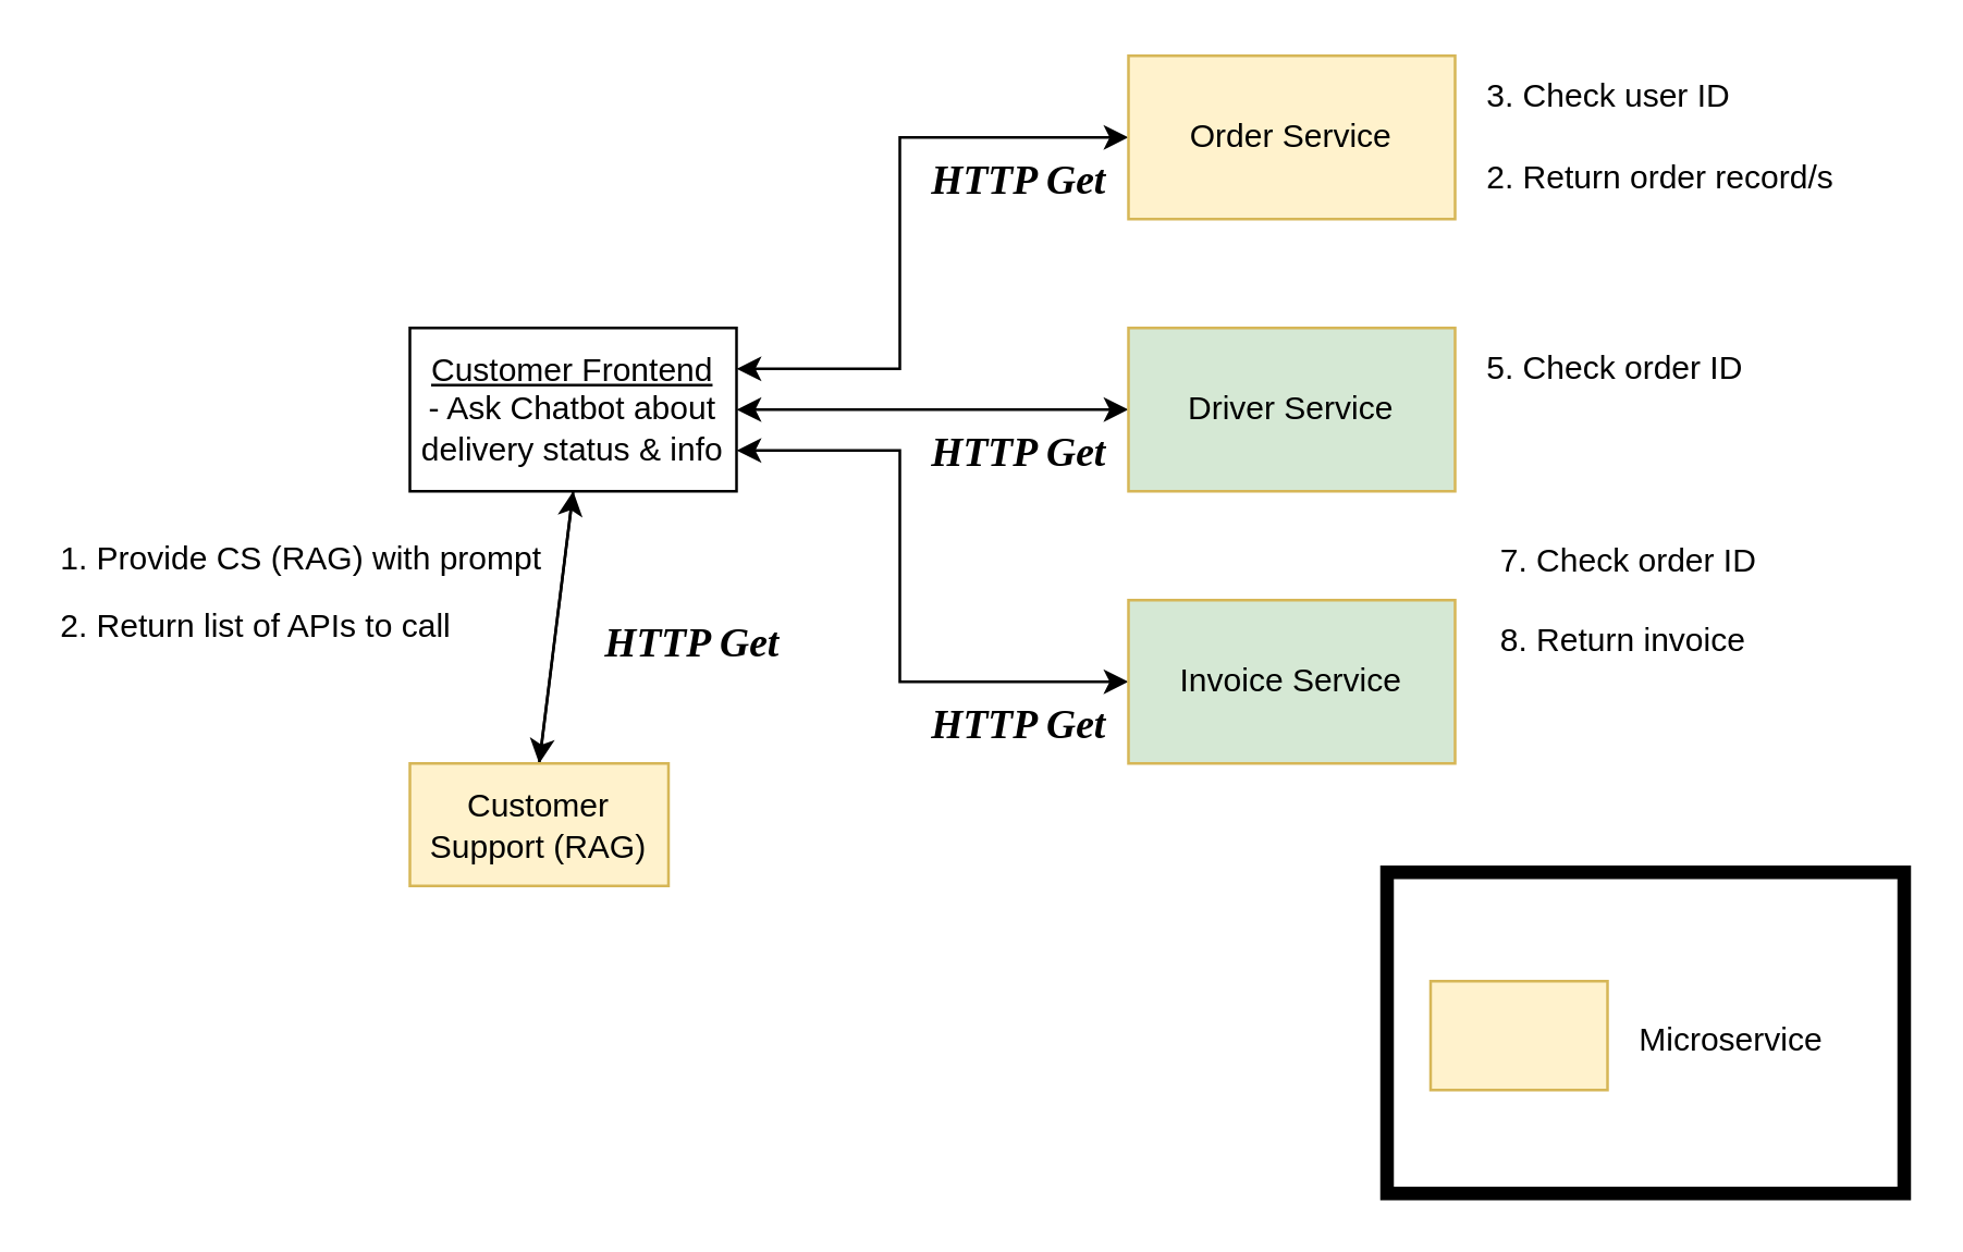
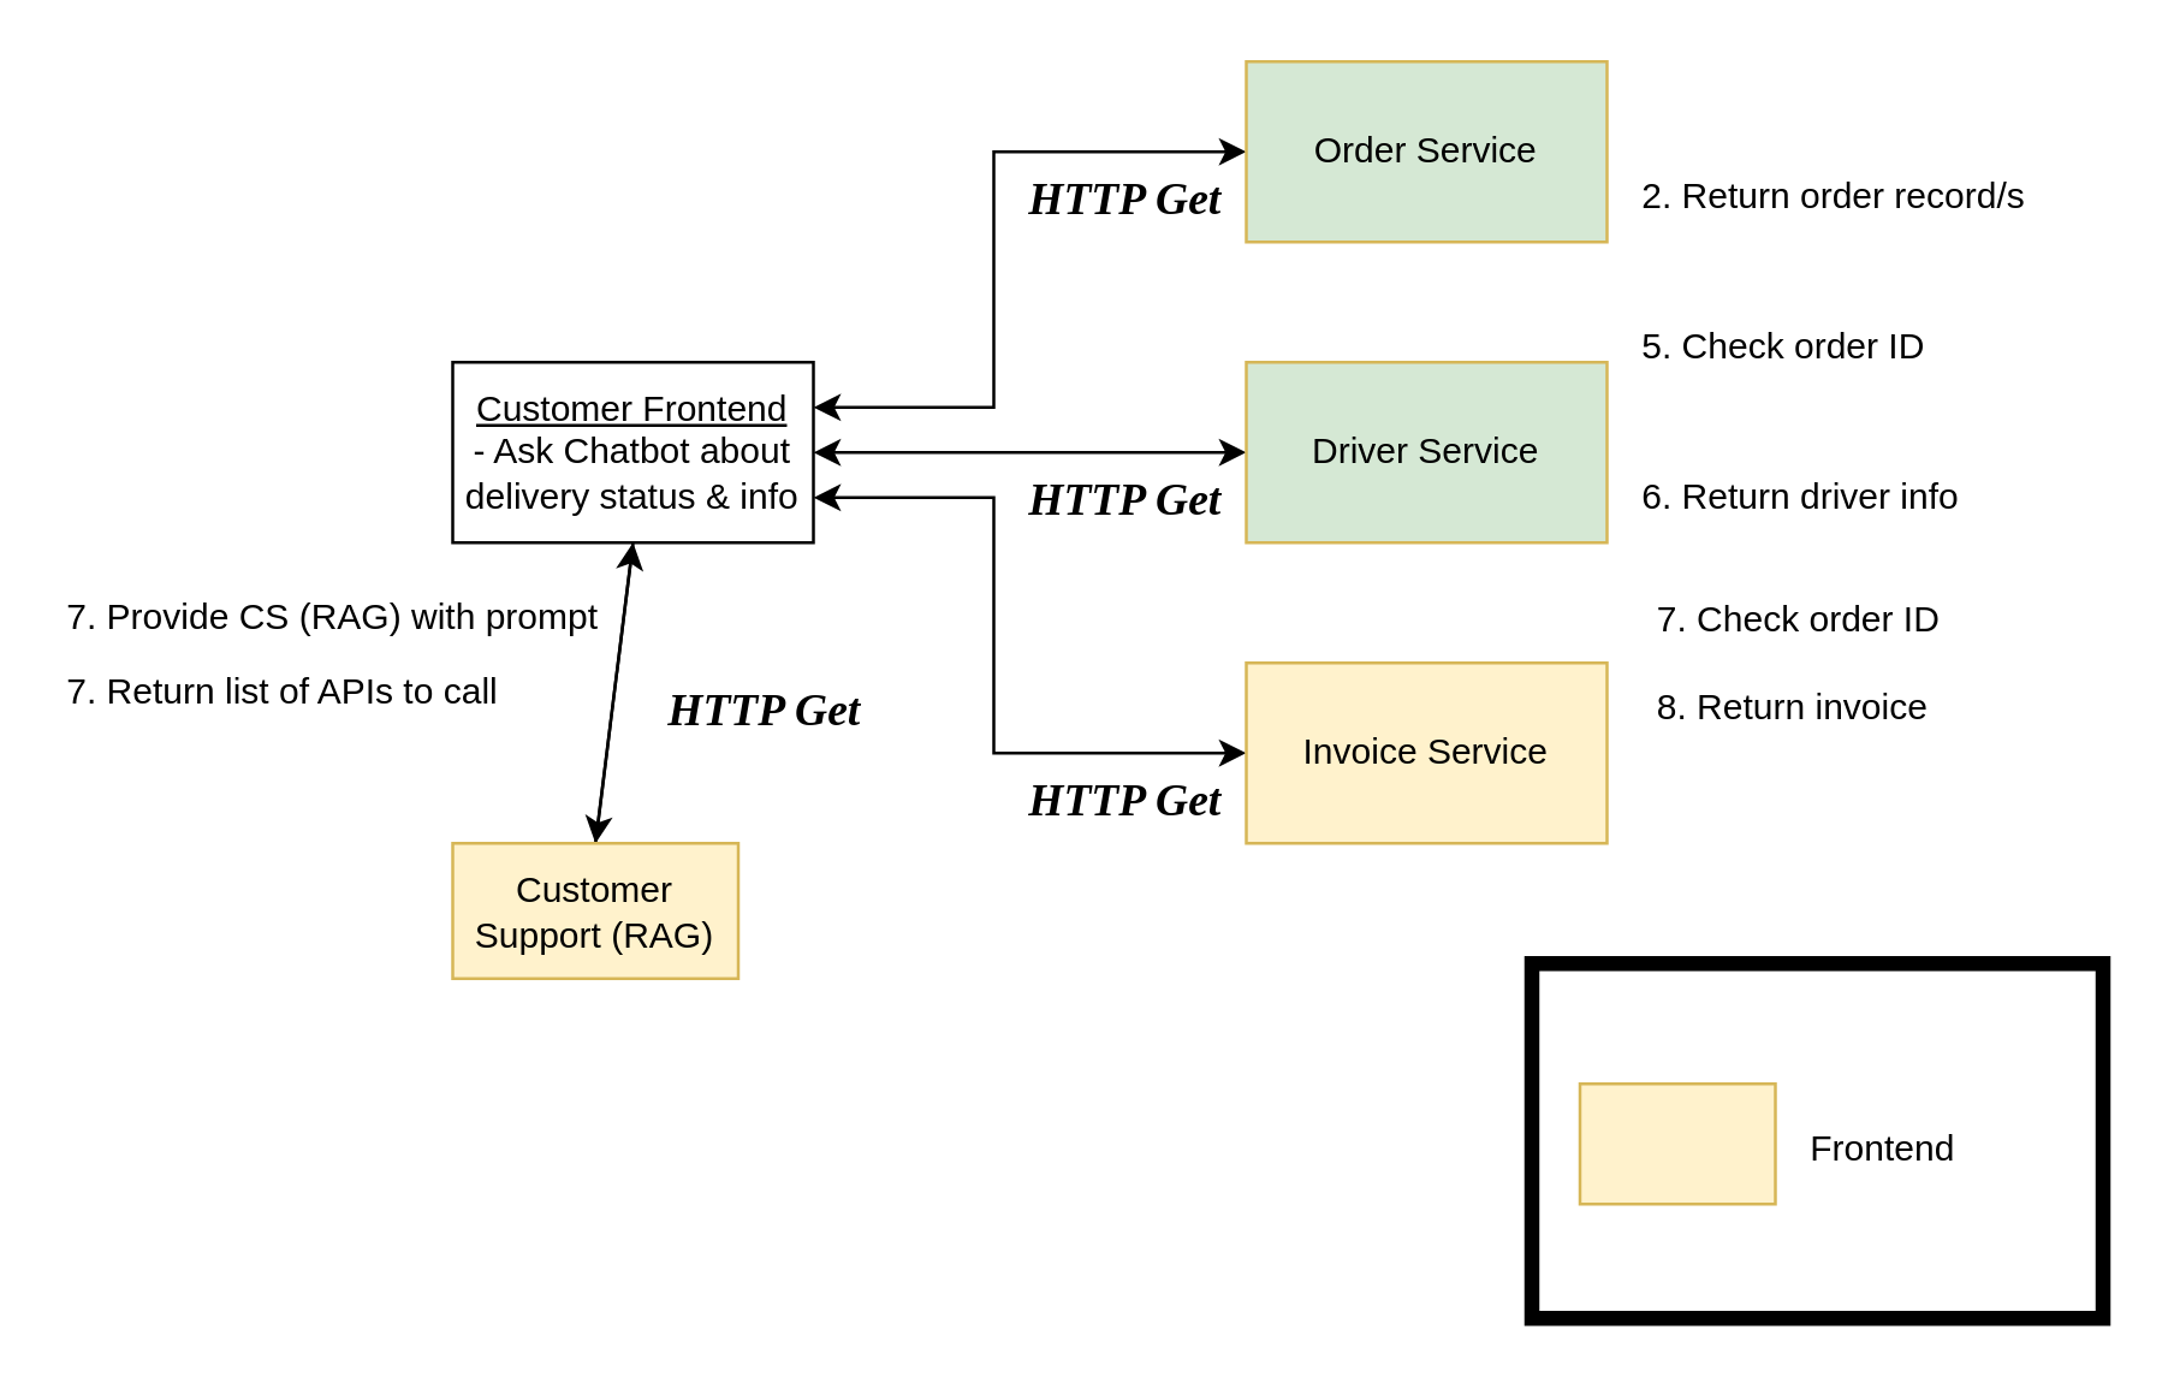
- <mxCell id="13" value="3. Check user ID" style="text;html=1;align=left;verticalAlign=middle;resizable=0;points=[];autosize=1;strokeColor=none;fillColor=none;" parent="1" vertex="1"><mxGeometry x="544" y="20" width="110" height="30" as="geometry" /></mxCell>
- <mxCell id="10" value="Order Service" style="rounded=0;whiteSpace=wrap;html=1;fillColor=#fff2cc;strokeColor=#d6b656;" parent="1" vertex="1"><mxGeometry x="414" y="20" width="120" height="60" as="geometry" /></mxCell>
+ <mxCell id="10" value="Order Service" style="rounded=0;whiteSpace=wrap;html=1;fillColor=#d5e8d4;strokeColor=#d6b656;" parent="1" vertex="1"><mxGeometry x="414" y="20" width="120" height="60" as="geometry" /></mxCell>
- <mxCell id="15" value="5. Check order ID" style="text;html=1;align=left;verticalAlign=middle;resizable=0;points=[];autosize=1;strokeColor=none;fillColor=none;" parent="1" vertex="1"><mxGeometry x="544" y="120" width="120" height="30" as="geometry" /></mxCell>
+ <mxCell id="15" value="5. Check order ID" style="text;html=1;align=left;verticalAlign=middle;resizable=0;points=[];autosize=1;strokeColor=none;fillColor=none;" parent="1" vertex="1"><mxGeometry x="544" y="100" width="120" height="30" as="geometry" /></mxCell>
+ <mxCell id="16" value="6. Return driver info" style="text;html=1;align=left;verticalAlign=middle;resizable=0;points=[];autosize=1;strokeColor=none;fillColor=none;" parent="1" vertex="1"><mxGeometry x="544" y="150" width="130" height="30" as="geometry" /></mxCell>
- <mxCell id="12" value="&lt;span style=&quot;background-color: transparent; color: light-dark(rgb(0, 0, 0), rgb(255, 255, 255));&quot;&gt;1. Provide CS (RAG) with prompt&lt;/span&gt;" style="text;html=1;align=left;verticalAlign=middle;resizable=0;points=[];autosize=1;strokeColor=none;fillColor=none;" parent="1" vertex="1"><mxGeometry x="20" y="190" width="200" height="30" as="geometry" /></mxCell>
+ <mxCell id="12" value="&lt;span style=&quot;background-color: transparent; color: light-dark(rgb(0, 0, 0), rgb(255, 255, 255));&quot;&gt;7. Provide CS (RAG) with prompt&lt;/span&gt;" style="text;html=1;align=left;verticalAlign=middle;resizable=0;points=[];autosize=1;strokeColor=none;fillColor=none;" parent="1" vertex="1"><mxGeometry x="20" y="190" width="200" height="30" as="geometry" /></mxCell>
- <mxCell id="17" value="&lt;span style=&quot;background-color: transparent; color: light-dark(rgb(0, 0, 0), rgb(255, 255, 255));&quot;&gt;2. Return list of APIs to call&lt;/span&gt;" style="text;html=1;align=left;verticalAlign=middle;resizable=0;points=[];autosize=1;strokeColor=none;fillColor=none;" parent="1" vertex="1"><mxGeometry x="20" y="215" width="170" height="30" as="geometry" /></mxCell>
+ <mxCell id="17" value="&lt;span style=&quot;background-color: transparent; color: light-dark(rgb(0, 0, 0), rgb(255, 255, 255));&quot;&gt;7. Return list of APIs to call&lt;/span&gt;" style="text;html=1;align=left;verticalAlign=middle;resizable=0;points=[];autosize=1;strokeColor=none;fillColor=none;" parent="1" vertex="1"><mxGeometry x="20" y="215" width="170" height="30" as="geometry" /></mxCell>
- <mxCell id="18" value="Invoice Service" style="rounded=0;whiteSpace=wrap;html=1;fillColor=#d5e8d4;strokeColor=#d6b656;" parent="1" vertex="1"><mxGeometry x="414" y="220" width="120" height="60" as="geometry" /></mxCell>
+ <mxCell id="18" value="Invoice Service" style="rounded=0;whiteSpace=wrap;html=1;fillColor=#fff2cc;strokeColor=#d6b656;" parent="1" vertex="1"><mxGeometry x="414" y="220" width="120" height="60" as="geometry" /></mxCell>
- <mxCell id="24" value="Microservice" style="text;whiteSpace=wrap;align=left;fontColor=#000000;labelBackgroundColor=none;" parent="1" vertex="1"><mxGeometry x="599.5" y="367.75" width="73" height="24.5" as="geometry" /></mxCell>
+ <mxCell id="24" value="Frontend" style="text;whiteSpace=wrap;align=left;fontColor=#000000;labelBackgroundColor=none;" parent="1" vertex="1"><mxGeometry x="599.5" y="367.75" width="73" height="24.5" as="geometry" /></mxCell>
